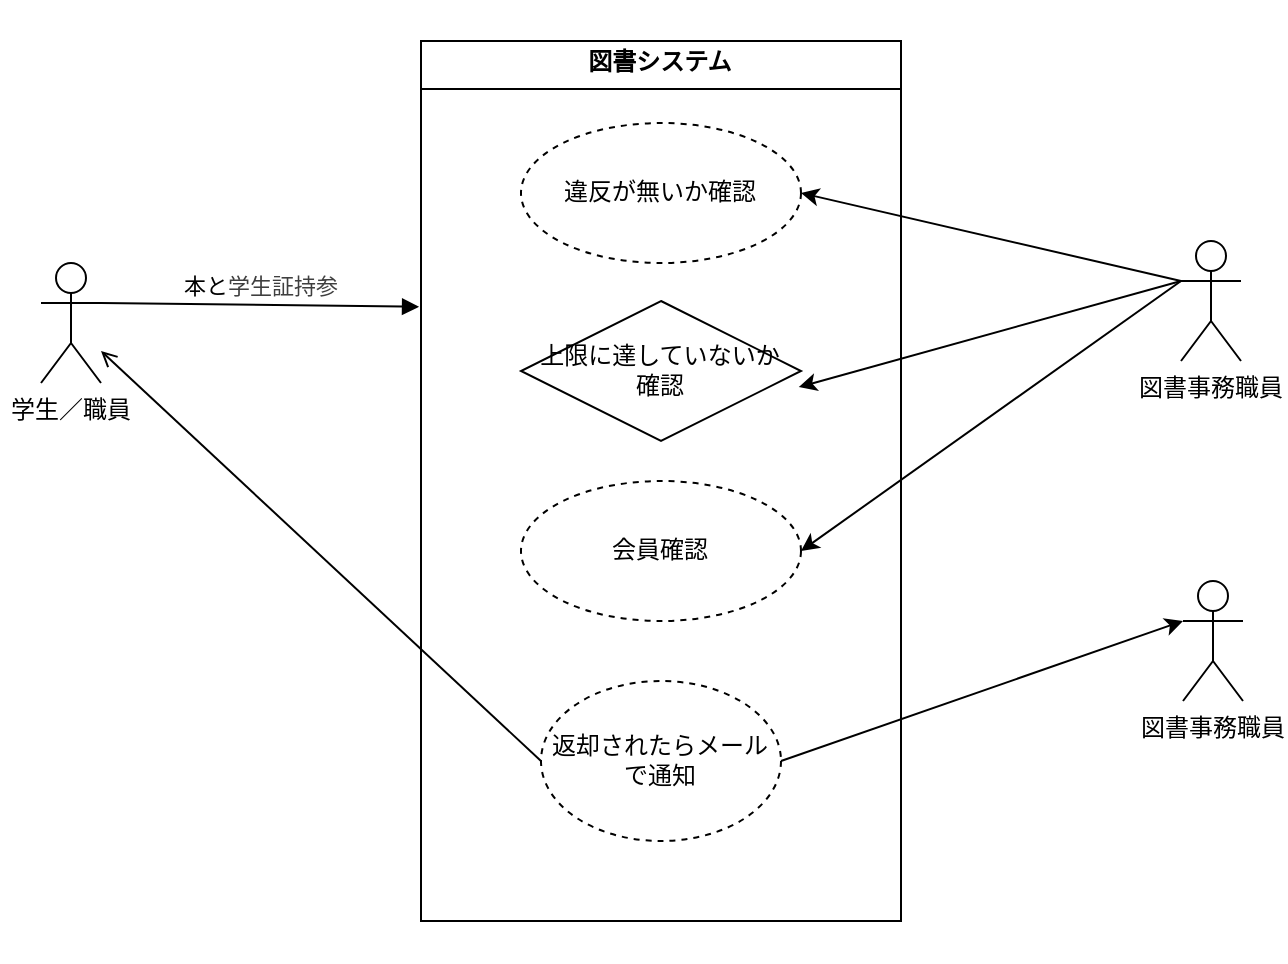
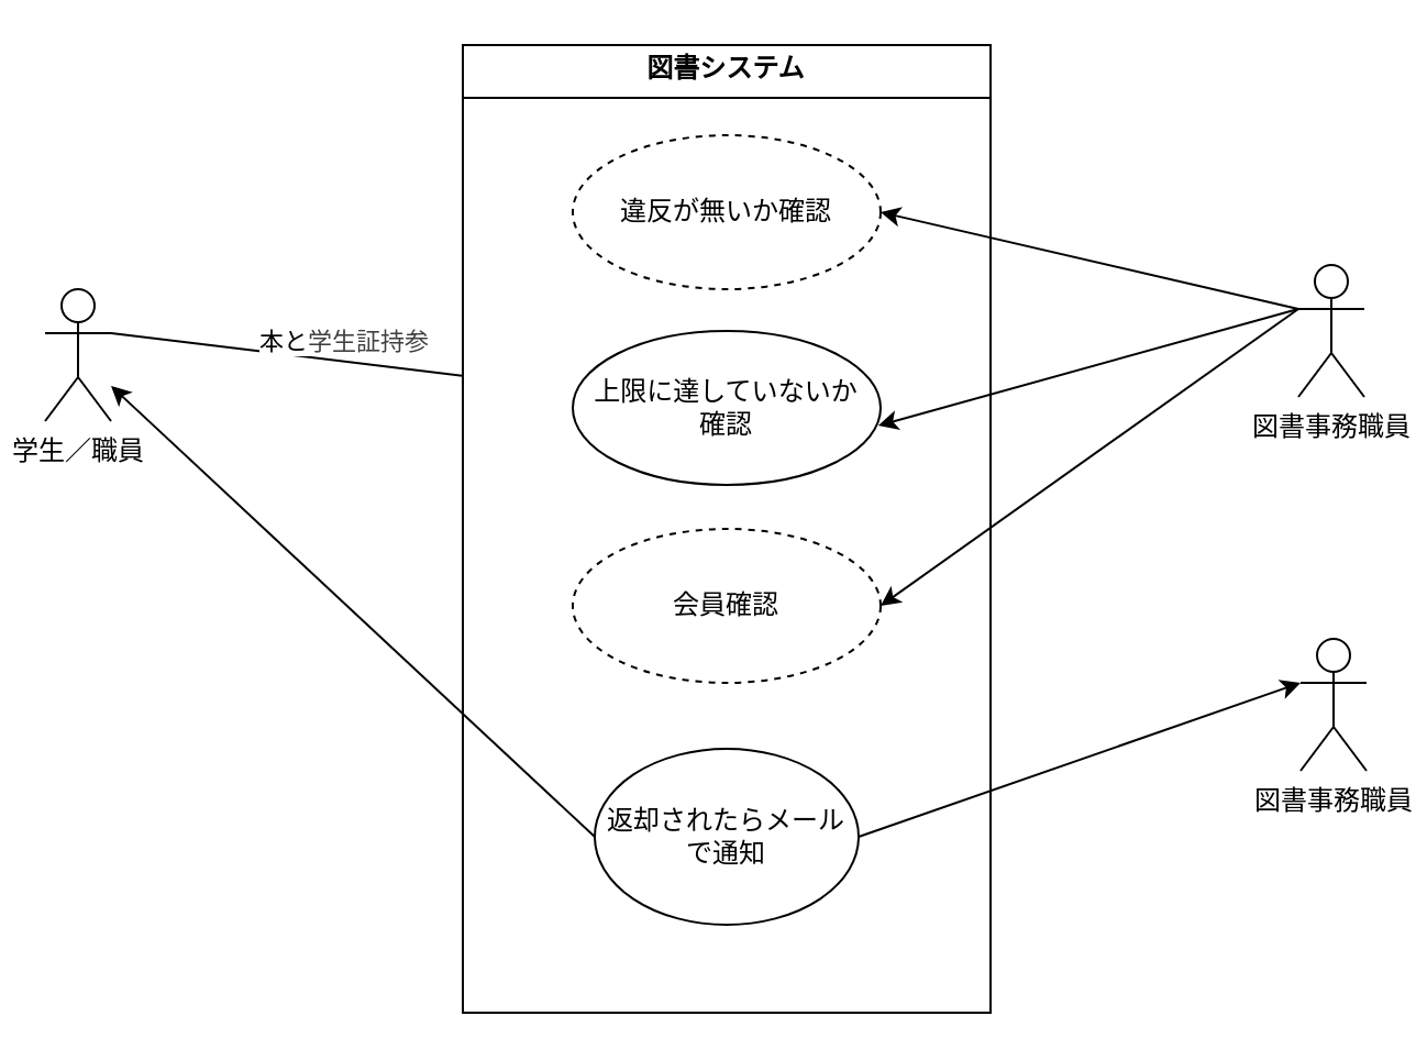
- <mxCell id="3" value="本と&lt;span style=&quot;color: rgb(63, 63, 63); background-color: light-dark(#ffffff, var(--ge-dark-color, #121212));&quot;&gt;学生証持参&lt;/span&gt;" style="html=1;verticalAlign=bottom;endArrow=block;curved=0;rounded=0;exitX=1;exitY=0.333;exitDx=0;exitDy=0;exitPerimeter=0;entryX=-0.004;entryY=0.302;entryDx=0;entryDy=0;entryPerimeter=0;" edge="1" parent="1" source="2" target="4"><mxGeometry width="80" relative="1" as="geometry"><mxPoint x="0" y="110" as="sourcePoint" /><mxPoint x="180" y="150" as="targetPoint" /></mxGeometry></mxCell>
+ <mxCell id="3" value="本と&lt;span style=&quot;color: rgb(63, 63, 63); background-color: light-dark(#ffffff, var(--ge-dark-color, #121212));&quot;&gt;学生証持参&lt;/span&gt;" style="html=1;verticalAlign=bottom;endArrow=block;curved=0;rounded=0;exitX=1;exitY=0.333;exitDx=0;exitDy=0;exitPerimeter=0;" edge="1" parent="1" source="2" target="6"><mxGeometry width="80" relative="1" as="geometry"><mxPoint x="0" y="110" as="sourcePoint" /><mxPoint x="180" y="150" as="targetPoint" /></mxGeometry></mxCell>
- <mxCell id="13" value="" style="endArrow=open;html=1;fontFamily=Helvetica;fontSize=12;fontColor=default;resizable=1;exitX=0;exitY=0.5;exitDx=0;exitDy=0;" edge="1" parent="1" source="10" target="2"><mxGeometry width="50" height="50" relative="1" as="geometry"><mxPoint x="60" y="330" as="sourcePoint" /><mxPoint x="110" y="280" as="targetPoint" /></mxGeometry></mxCell>
+ <mxCell id="13" value="" style="endArrow=classic;html=1;fontFamily=Helvetica;fontSize=12;fontColor=default;resizable=1;exitX=0;exitY=0.5;exitDx=0;exitDy=0;" edge="1" parent="1" source="10" target="2"><mxGeometry width="50" height="50" relative="1" as="geometry"><mxPoint x="60" y="330" as="sourcePoint" /><mxPoint x="110" y="280" as="targetPoint" /></mxGeometry></mxCell>
- <mxCell id="6" value="上限に達していないか　確認" style="rhombus;whiteSpace=wrap;html=1;strokeColor=default;align=center;verticalAlign=middle;fontFamily=Helvetica;fontSize=12;fontColor=default;resizable=1;fillColor=default;" vertex="1" parent="1"><mxGeometry x="260" y="150" width="140" height="70" as="geometry" /></mxCell>
+ <mxCell id="6" value="上限に達していないか　確認" style="ellipse;whiteSpace=wrap;html=1;strokeColor=default;align=center;verticalAlign=middle;fontFamily=Helvetica;fontSize=12;fontColor=default;resizable=1;fillColor=default;" vertex="1" parent="1"><mxGeometry x="260" y="150" width="140" height="70" as="geometry" /></mxCell>
- <mxCell id="10" value="返却されたらメールで通知" style="ellipse;whiteSpace=wrap;html=1;strokeColor=default;align=center;verticalAlign=middle;fontFamily=Helvetica;fontSize=12;fontColor=default;resizable=1;fillColor=default;dashed=1;" vertex="1" parent="1"><mxGeometry x="270" y="340" width="120" height="80" as="geometry" /></mxCell>
+ <mxCell id="10" value="返却されたらメールで通知" style="ellipse;whiteSpace=wrap;html=1;strokeColor=default;align=center;verticalAlign=middle;fontFamily=Helvetica;fontSize=12;fontColor=default;resizable=1;fillColor=default;" vertex="1" parent="1"><mxGeometry x="270" y="340" width="120" height="80" as="geometry" /></mxCell>
